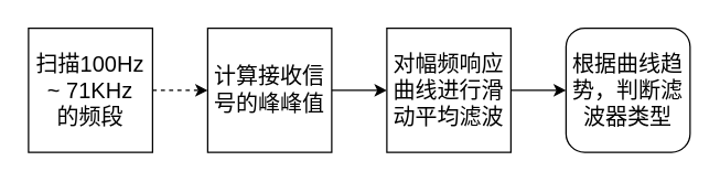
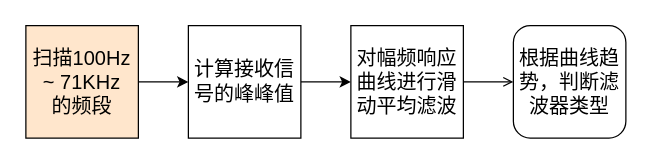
- <mxCell id="3" value="&lt;font style=&quot;font-size: 16px;&quot;&gt;扫描100Hz ~ 71KHz&lt;/font&gt;&lt;div&gt;&lt;font style=&quot;font-size: 16px;&quot;&gt;的频段&lt;/font&gt;&lt;/div&gt;" style="rounded=0;whiteSpace=wrap;html=1;" parent="1" vertex="1"><mxGeometry x="20" y="20" width="90" height="90" as="geometry" /></mxCell>
+ <mxCell id="3" value="&lt;font style=&quot;font-size: 16px;&quot;&gt;扫描100Hz ~ 71KHz&lt;/font&gt;&lt;div&gt;&lt;font style=&quot;font-size: 16px;&quot;&gt;的频段&lt;/font&gt;&lt;/div&gt;" style="rounded=0;whiteSpace=wrap;html=1;fillColor=#ffe6cc;" parent="1" vertex="1"><mxGeometry x="20" y="20" width="90" height="90" as="geometry" /></mxCell>
- <mxCell id="2" value="" style="edgeStyle=orthogonalEdgeStyle;rounded=0;orthogonalLoop=1;jettySize=auto;html=1;dashed=1;" parent="1" source="3" target="5" edge="1"><mxGeometry relative="1" as="geometry" /></mxCell>
+ <mxCell id="2" value="" style="edgeStyle=orthogonalEdgeStyle;rounded=0;orthogonalLoop=1;jettySize=auto;html=1;" parent="1" source="3" target="5" edge="1"><mxGeometry relative="1" as="geometry" /></mxCell>
- <mxCell id="6" value="" style="edgeStyle=orthogonalEdgeStyle;rounded=0;orthogonalLoop=1;jettySize=auto;html=1;" parent="1" source="7" target="8" edge="1"><mxGeometry relative="1" as="geometry" /></mxCell>
+ <mxCell id="6" value="" style="edgeStyle=orthogonalEdgeStyle;rounded=0;orthogonalLoop=1;jettySize=auto;html=1;endArrow=open;" parent="1" source="7" target="8" edge="1"><mxGeometry relative="1" as="geometry" /></mxCell>
